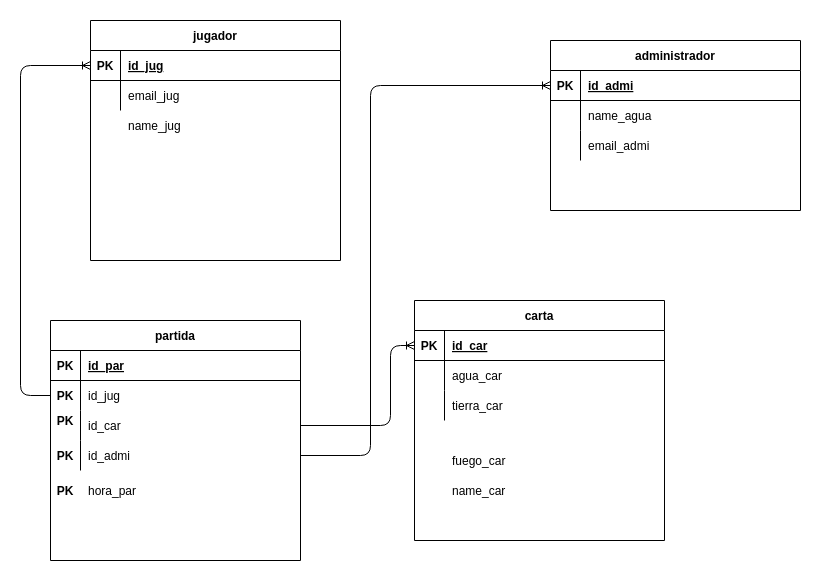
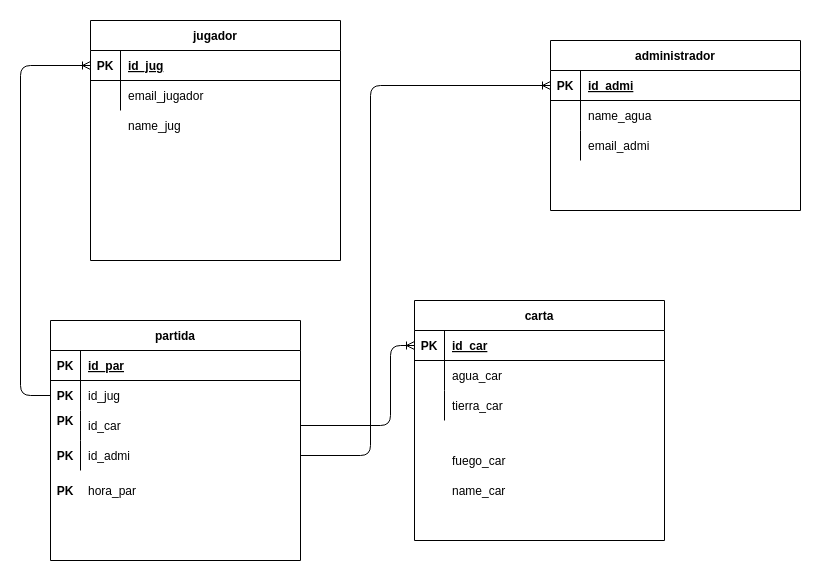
- <mxCell id="18" value="email_jug" style="shape=partialRectangle;overflow=hidden;connectable=0;fillColor=none;top=0;left=0;bottom=0;right=0;align=left;spacingLeft=6;" vertex="1" parent="16"><mxGeometry x="30" width="220" height="30" as="geometry" /></mxCell>
+ <mxCell id="18" value="email_jugador" style="shape=partialRectangle;overflow=hidden;connectable=0;fillColor=none;top=0;left=0;bottom=0;right=0;align=left;spacingLeft=6;" vertex="1" parent="16"><mxGeometry x="30" width="220" height="30" as="geometry" /></mxCell>
